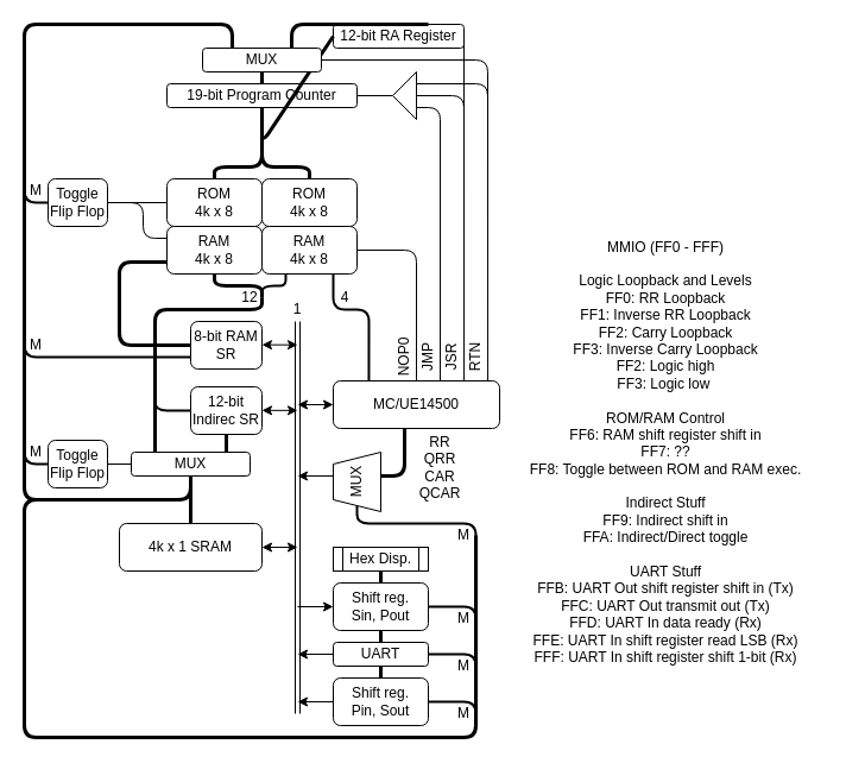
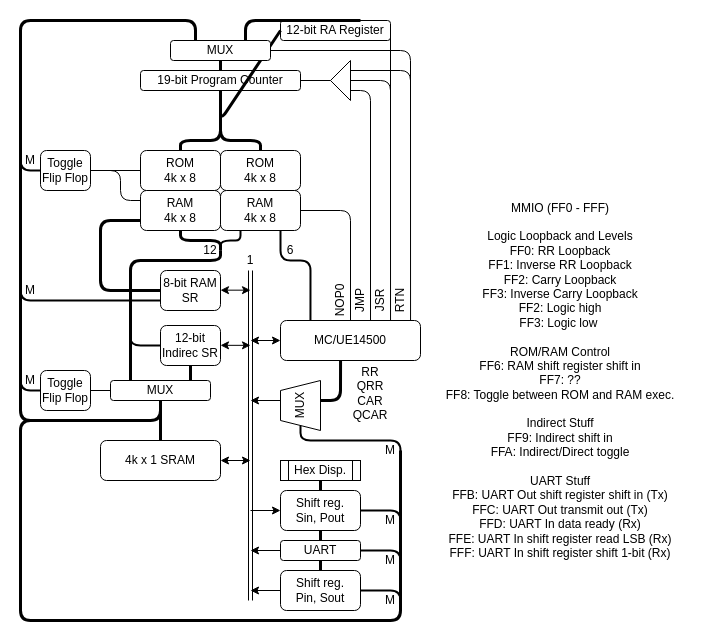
- <mxCell id="13" value="4" style="text;html=1;strokeColor=none;fillColor=none;align=center;verticalAlign=middle;whiteSpace=wrap;rounded=0;" parent="1" vertex="1"><mxGeometry x="270" y="240" width="40" height="20" as="geometry" /></mxCell>
+ <mxCell id="13" value="6" style="text;html=1;strokeColor=none;fillColor=none;align=center;verticalAlign=middle;whiteSpace=wrap;rounded=0;" parent="1" vertex="1"><mxGeometry x="270" y="240" width="40" height="20" as="geometry" /></mxCell>
